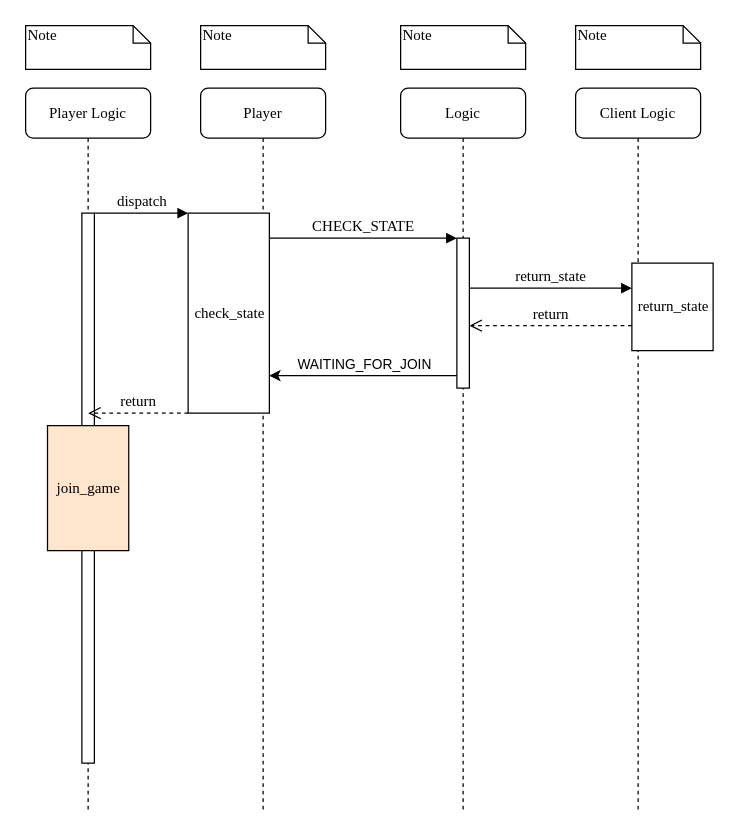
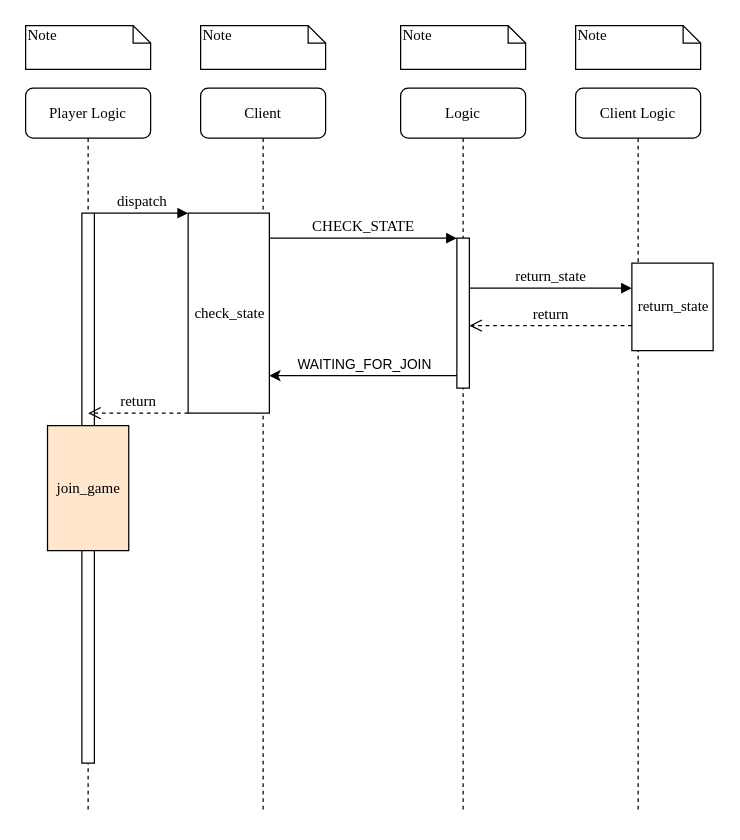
- <mxCell id="2" value="Player" style="shape=umlLifeline;perimeter=lifelinePerimeter;whiteSpace=wrap;html=1;container=1;collapsible=0;recursiveResize=0;outlineConnect=0;rounded=1;shadow=0;comic=0;labelBackgroundColor=none;strokeWidth=1;fontFamily=Verdana;fontSize=12;align=center;" vertex="1" parent="1"><mxGeometry x="160" y="70" width="100" height="580" as="geometry" /></mxCell>
+ <mxCell id="2" value="Client" style="shape=umlLifeline;perimeter=lifelinePerimeter;whiteSpace=wrap;html=1;container=1;collapsible=0;recursiveResize=0;outlineConnect=0;rounded=1;shadow=0;comic=0;labelBackgroundColor=none;strokeWidth=1;fontFamily=Verdana;fontSize=12;align=center;" vertex="1" parent="1"><mxGeometry x="160" y="70" width="100" height="580" as="geometry" /></mxCell>
